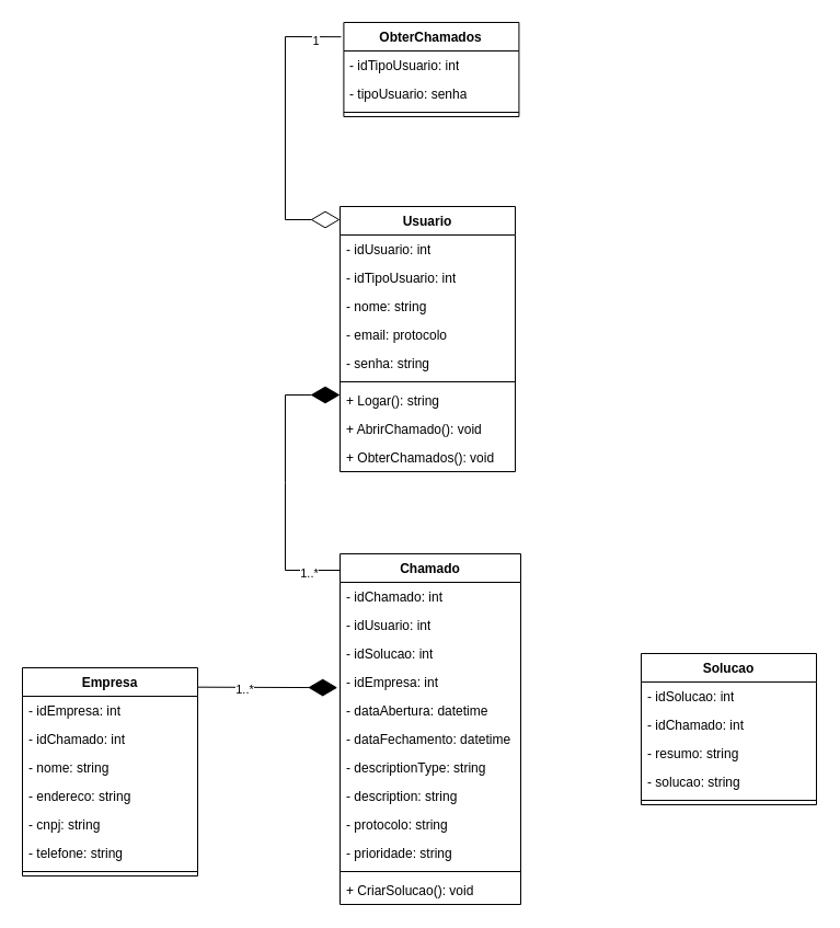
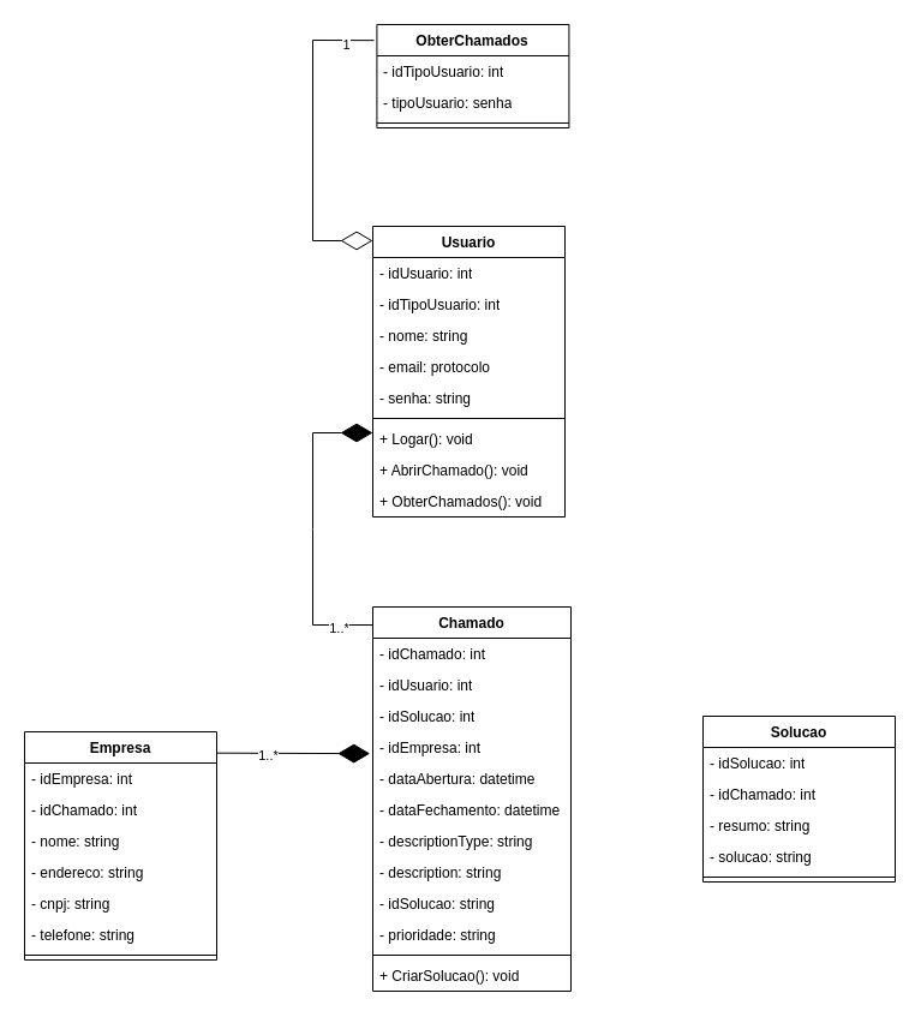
- <mxCell id="13" value="+ Logar(): string" style="text;strokeColor=none;fillColor=none;align=left;verticalAlign=top;spacingLeft=4;spacingRight=4;overflow=hidden;rotatable=0;points=[[0,0.5],[1,0.5]];portConstraint=eastwest;whiteSpace=wrap;html=1;" parent="6" vertex="1"><mxGeometry y="164" width="160" height="26" as="geometry" /></mxCell>
+ <mxCell id="13" value="+ Logar(): void" style="text;strokeColor=none;fillColor=none;align=left;verticalAlign=top;spacingLeft=4;spacingRight=4;overflow=hidden;rotatable=0;points=[[0,0.5],[1,0.5]];portConstraint=eastwest;whiteSpace=wrap;html=1;" parent="6" vertex="1"><mxGeometry y="164" width="160" height="26" as="geometry" /></mxCell>
- <mxCell id="25" value="- protocolo: string" style="text;strokeColor=none;fillColor=none;align=left;verticalAlign=top;spacingLeft=4;spacingRight=4;overflow=hidden;rotatable=0;points=[[0,0.5],[1,0.5]];portConstraint=eastwest;whiteSpace=wrap;html=1;" parent="16" vertex="1"><mxGeometry y="234" width="165" height="26" as="geometry" /></mxCell>
+ <mxCell id="25" value="- idSolucao: string" style="text;strokeColor=none;fillColor=none;align=left;verticalAlign=top;spacingLeft=4;spacingRight=4;overflow=hidden;rotatable=0;points=[[0,0.5],[1,0.5]];portConstraint=eastwest;whiteSpace=wrap;html=1;" parent="16" vertex="1"><mxGeometry y="234" width="165" height="26" as="geometry" /></mxCell>
